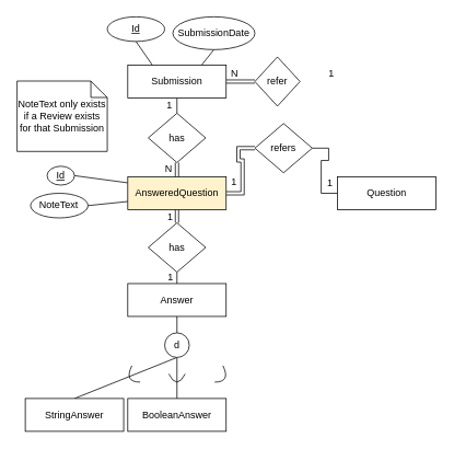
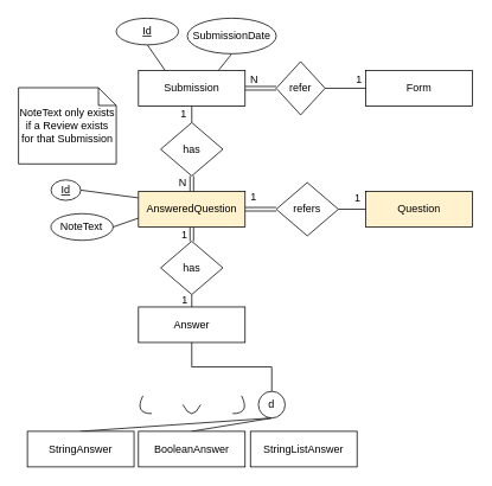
+ <mxCell id="11" style="edgeStyle=orthogonalEdgeStyle;rounded=0;orthogonalLoop=1;jettySize=auto;html=1;exitX=1;exitY=0.5;exitDx=0;exitDy=0;entryX=0;entryY=0.5;entryDx=0;entryDy=0;endArrow=none;endFill=0;" edge="1" parent="1" source="12" target="3"><mxGeometry relative="1" as="geometry" /></mxCell>
+ <mxCell id="3" value="Form" style="rounded=0;whiteSpace=wrap;html=1;" vertex="1" parent="1"><mxGeometry x="410.91" y="78.84" width="120" height="40" as="geometry" /></mxCell>
- <mxCell id="21" value="refers" style="rhombus;whiteSpace=wrap;html=1;" vertex="1" parent="1"><mxGeometry x="310" y="150" width="70" height="60" as="geometry" /></mxCell>
+ <mxCell id="21" value="refers" style="rhombus;whiteSpace=wrap;html=1;" vertex="1" parent="1"><mxGeometry x="310" y="205" width="70" height="60" as="geometry" /></mxCell>
- <mxCell id="20" value="Question" style="rounded=0;whiteSpace=wrap;html=1;" vertex="1" parent="1"><mxGeometry x="410.91" y="215" width="120" height="40" as="geometry" /></mxCell>
+ <mxCell id="20" value="Question" style="rounded=0;whiteSpace=wrap;html=1;fillColor=#fff2cc;" vertex="1" parent="1"><mxGeometry x="410.91" y="215" width="120" height="40" as="geometry" /></mxCell>
- <mxCell id="18" value="NoteText" style="ellipse;whiteSpace=wrap;html=1;" vertex="1" parent="1"><mxGeometry x="36.47" y="235" width="70" height="30" as="geometry" /></mxCell>
+ <mxCell id="18" value="NoteText" style="ellipse;whiteSpace=wrap;html=1;" vertex="1" parent="1"><mxGeometry x="56.47" y="240" width="70" height="30" as="geometry" /></mxCell>
- <mxCell id="35" value="d" style="ellipse;whiteSpace=wrap;html=1;aspect=fixed;" vertex="1" parent="1"><mxGeometry x="200" y="405" width="30" height="30" as="geometry" /></mxCell>
+ <mxCell id="35" value="d" style="ellipse;whiteSpace=wrap;html=1;aspect=fixed;" vertex="1" parent="1"><mxGeometry x="290" y="440" width="30" height="30" as="geometry" /></mxCell>
+ <mxCell id="40" value="StringListAnswer" style="rounded=0;whiteSpace=wrap;html=1;" vertex="1" parent="1"><mxGeometry x="281" y="485" width="120" height="40" as="geometry" /></mxCell>
